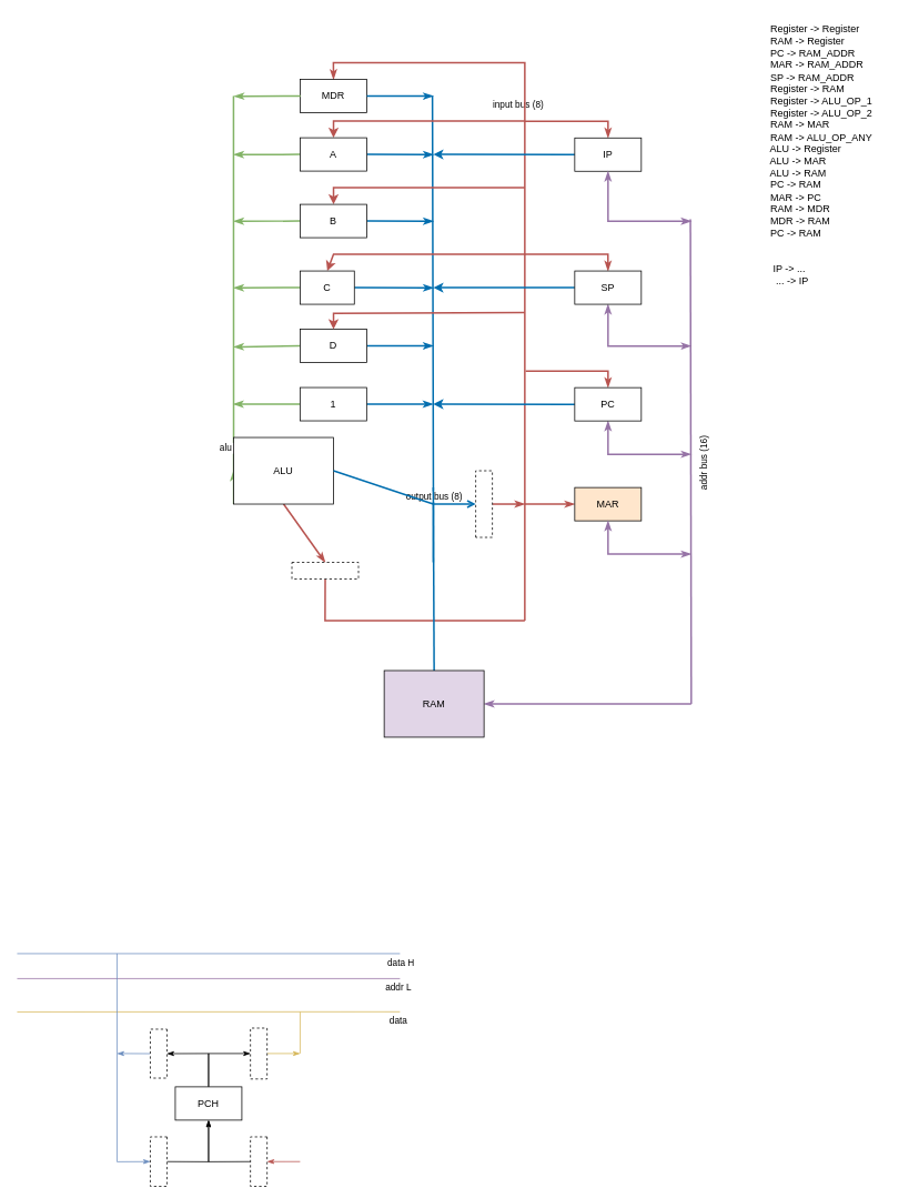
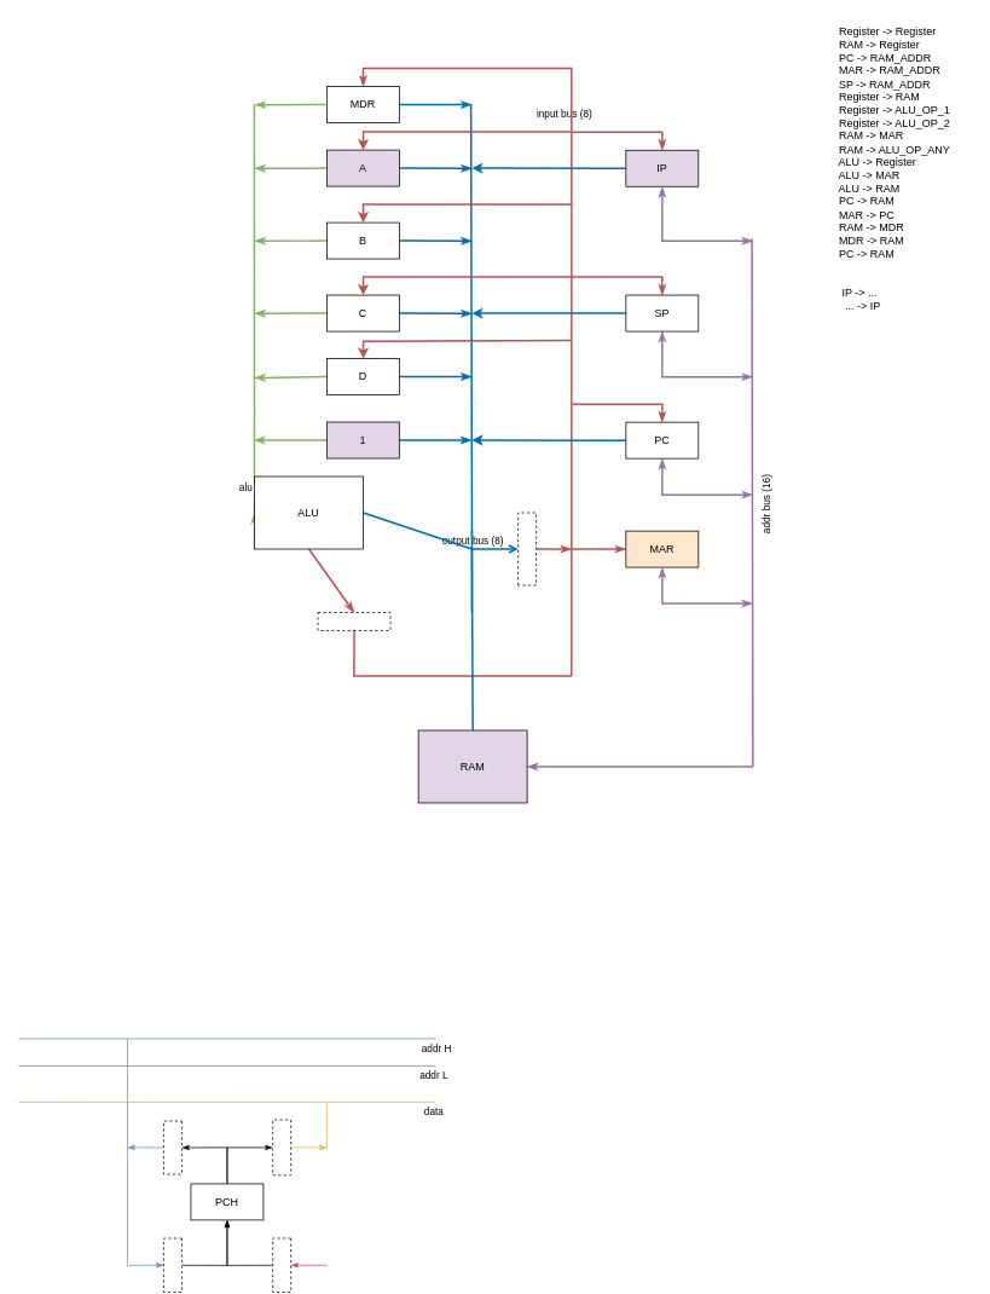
- <mxCell id="19" value="A" style="rounded=0;whiteSpace=wrap;html=1;" parent="1" vertex="1"><mxGeometry x="360.16" y="165" width="80" height="40" as="geometry" /></mxCell>
+ <mxCell id="19" value="A" style="rounded=0;whiteSpace=wrap;html=1;fillColor=#e1d5e7;" parent="1" vertex="1"><mxGeometry x="360.16" y="165" width="80" height="40" as="geometry" /></mxCell>
- <mxCell id="80" value="IP" style="rounded=0;whiteSpace=wrap;html=1;" vertex="1" parent="1"><mxGeometry x="690" y="165.22" width="80" height="40" as="geometry" /></mxCell>
+ <mxCell id="80" value="IP" style="rounded=0;whiteSpace=wrap;html=1;fillColor=#e1d5e7;" vertex="1" parent="1"><mxGeometry x="690" y="165.22" width="80" height="40" as="geometry" /></mxCell>
- <mxCell id="11" value="C" style="rounded=0;whiteSpace=wrap;html=1;" parent="1" vertex="1"><mxGeometry x="360.16" y="325" width="65" height="40" as="geometry" /></mxCell>
+ <mxCell id="11" value="C" style="rounded=0;whiteSpace=wrap;html=1;" parent="1" vertex="1"><mxGeometry x="360.16" y="325" width="80" height="40" as="geometry" /></mxCell>
- <mxCell id="27" value="1" style="rounded=0;whiteSpace=wrap;html=1;" parent="1" vertex="1"><mxGeometry x="359.92" y="465" width="80" height="40" as="geometry" /></mxCell>
+ <mxCell id="27" value="1" style="rounded=0;whiteSpace=wrap;html=1;fillColor=#e1d5e7;" parent="1" vertex="1"><mxGeometry x="359.92" y="465" width="80" height="40" as="geometry" /></mxCell>
- <mxCell id="54" value="data H" style="edgeLabel;html=1;align=center;verticalAlign=middle;resizable=0;points=[];" parent="1" vertex="1" connectable="0"><mxGeometry x="480.003" y="1155" as="geometry" /></mxCell>
+ <mxCell id="54" value="addr H" style="edgeLabel;html=1;align=center;verticalAlign=middle;resizable=0;points=[];" parent="1" vertex="1" connectable="0"><mxGeometry x="480.003" y="1155" as="geometry" /></mxCell>
